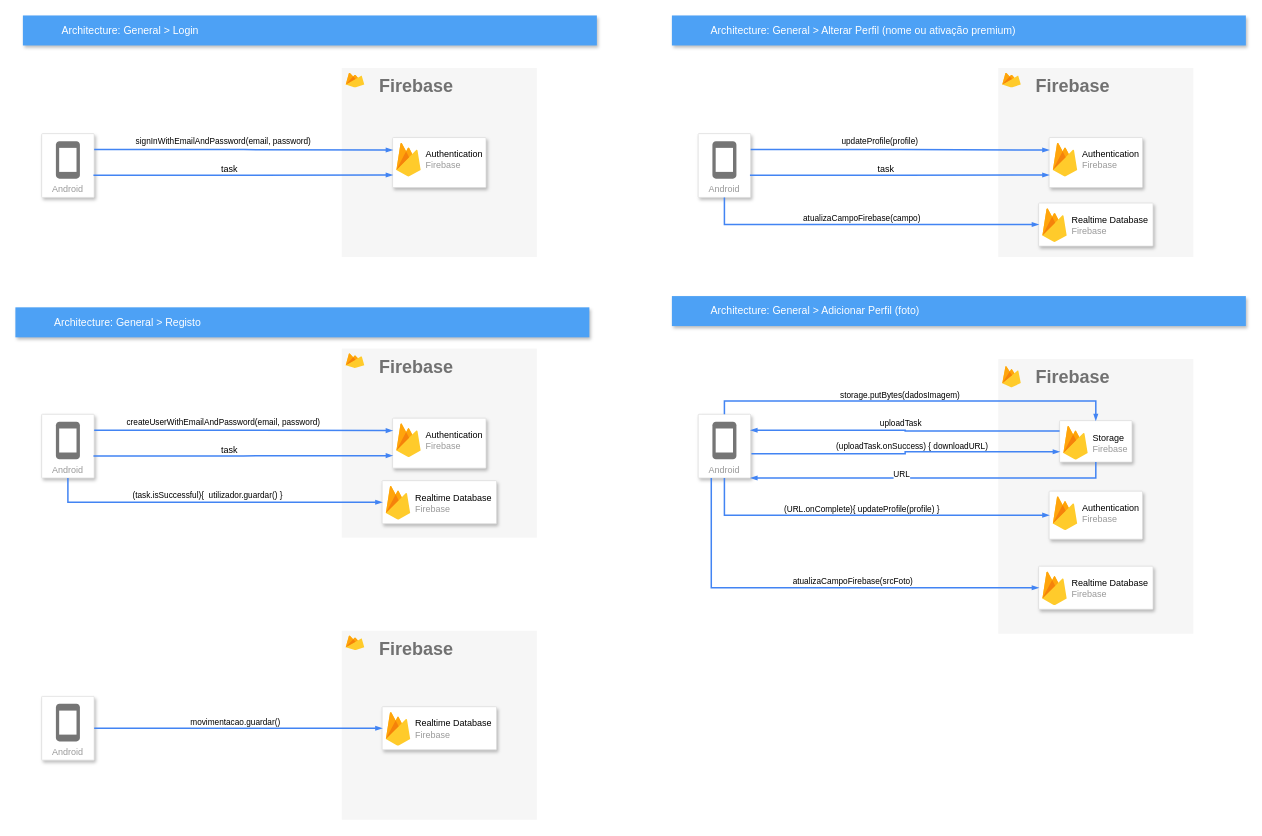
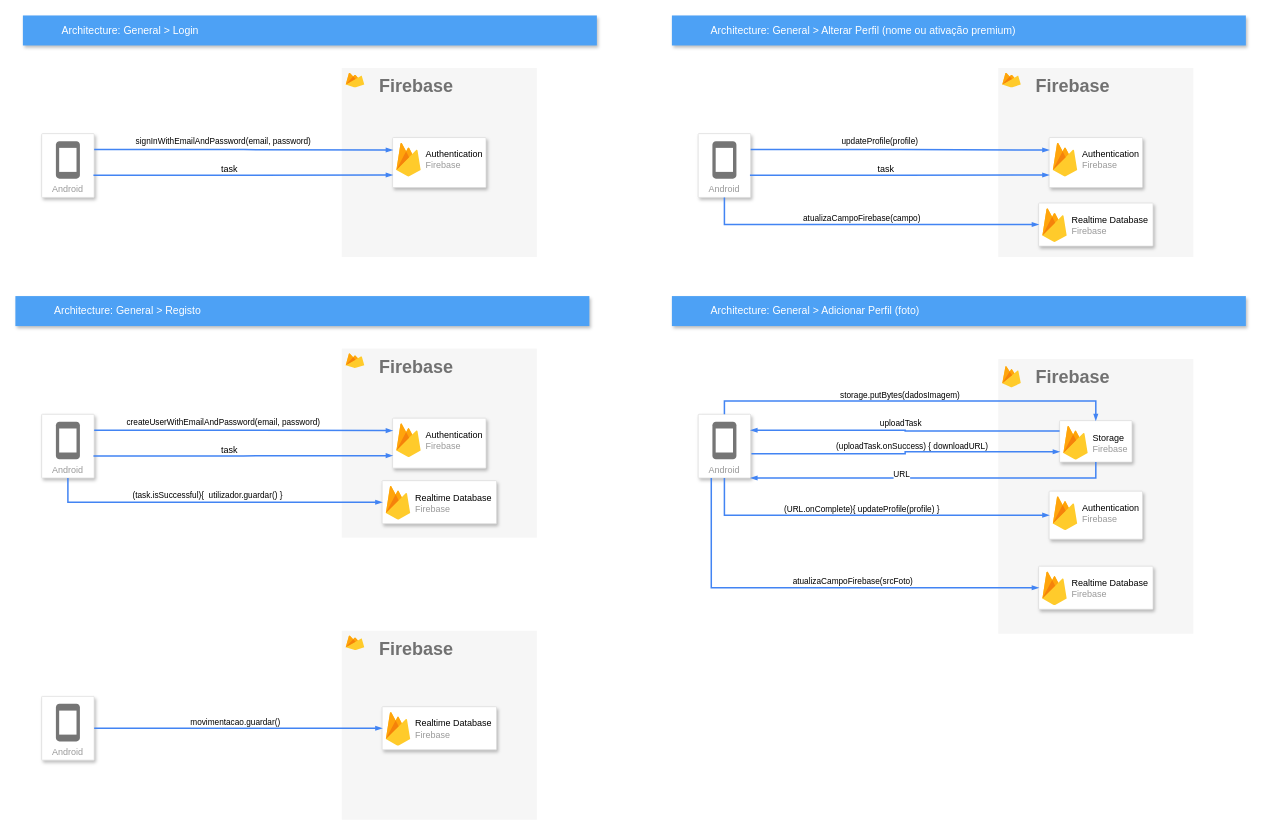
- <mxCell id="13" value="Architecture: General &amp;gt; Registo" style="fillColor=#4DA1F5;strokeColor=none;shadow=1;gradientColor=none;fontSize=14;align=left;spacingLeft=50;fontColor=#ffffff;html=1;" vertex="1" parent="1"><mxGeometry x="20" y="409" width="765" height="40" as="geometry" /></mxCell>
+ <mxCell id="13" value="Architecture: General &amp;gt; Registo" style="fillColor=#4DA1F5;strokeColor=none;shadow=1;gradientColor=none;fontSize=14;align=left;spacingLeft=50;fontColor=#ffffff;html=1;" vertex="1" parent="1"><mxGeometry x="20" y="394" width="765" height="40" as="geometry" /></mxCell>
